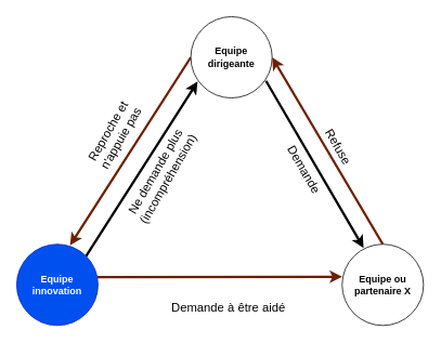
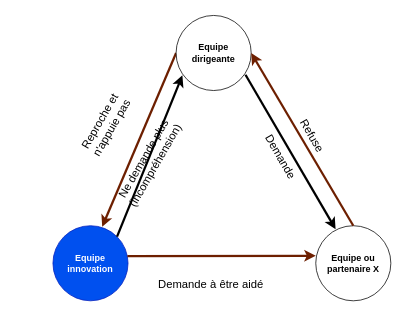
- <mxCell id="4" value="&lt;b&gt;Equipe&lt;br&gt;innovation&lt;/b&gt;" style="ellipse;whiteSpace=wrap;html=1;aspect=fixed;fillColor=#0050ef;fontColor=#ffffff;strokeColor=#001DBC;" parent="1" vertex="1"><mxGeometry x="20" y="300" width="100" height="100" as="geometry" /></mxCell>
+ <mxCell id="4" value="&lt;b&gt;Equipe&lt;br&gt;innovation&lt;/b&gt;" style="ellipse;whiteSpace=wrap;html=1;aspect=fixed;fillColor=#0050ef;fontColor=#ffffff;strokeColor=#001DBC;" parent="1" vertex="1"><mxGeometry x="70" y="300" width="100" height="100" as="geometry" /></mxCell>
